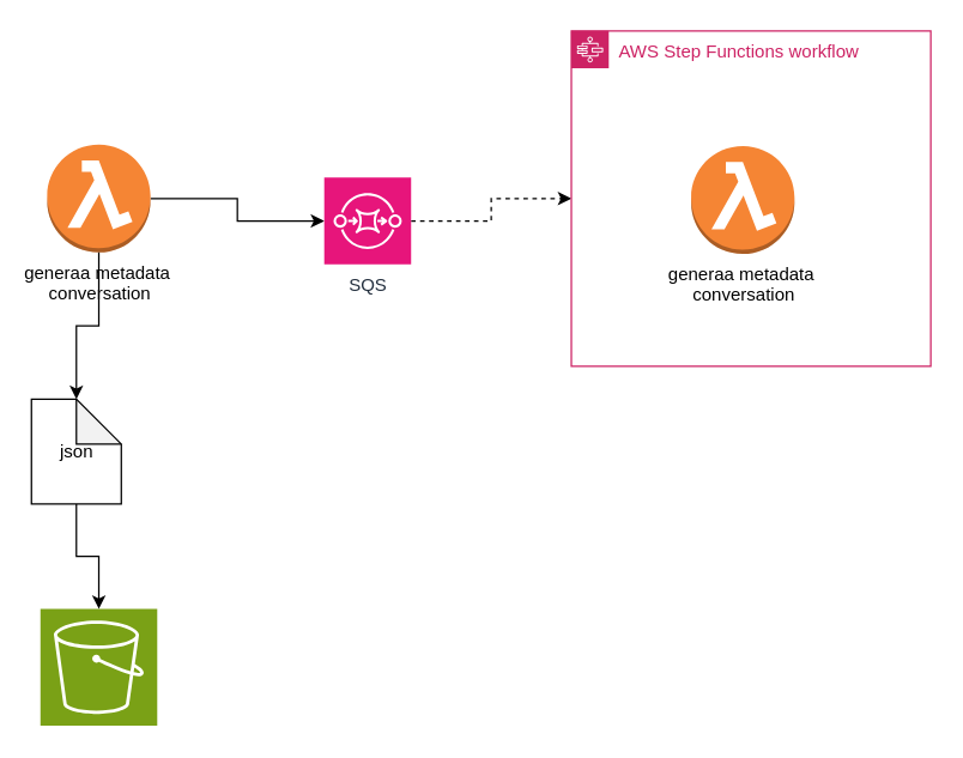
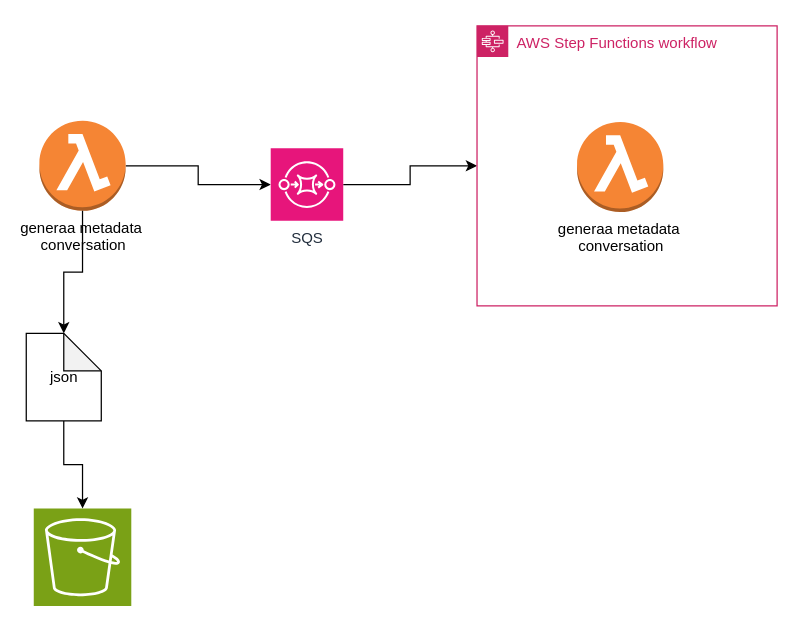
- <mxCell id="8" style="edgeStyle=orthogonalEdgeStyle;rounded=0;orthogonalLoop=1;jettySize=auto;html=1;dashed=1;" edge="1" parent="1" source="9" target="10"><mxGeometry relative="1" as="geometry" /></mxCell>
+ <mxCell id="8" style="edgeStyle=orthogonalEdgeStyle;rounded=0;orthogonalLoop=1;jettySize=auto;html=1;" edge="1" parent="1" source="9" target="10"><mxGeometry relative="1" as="geometry" /></mxCell>
